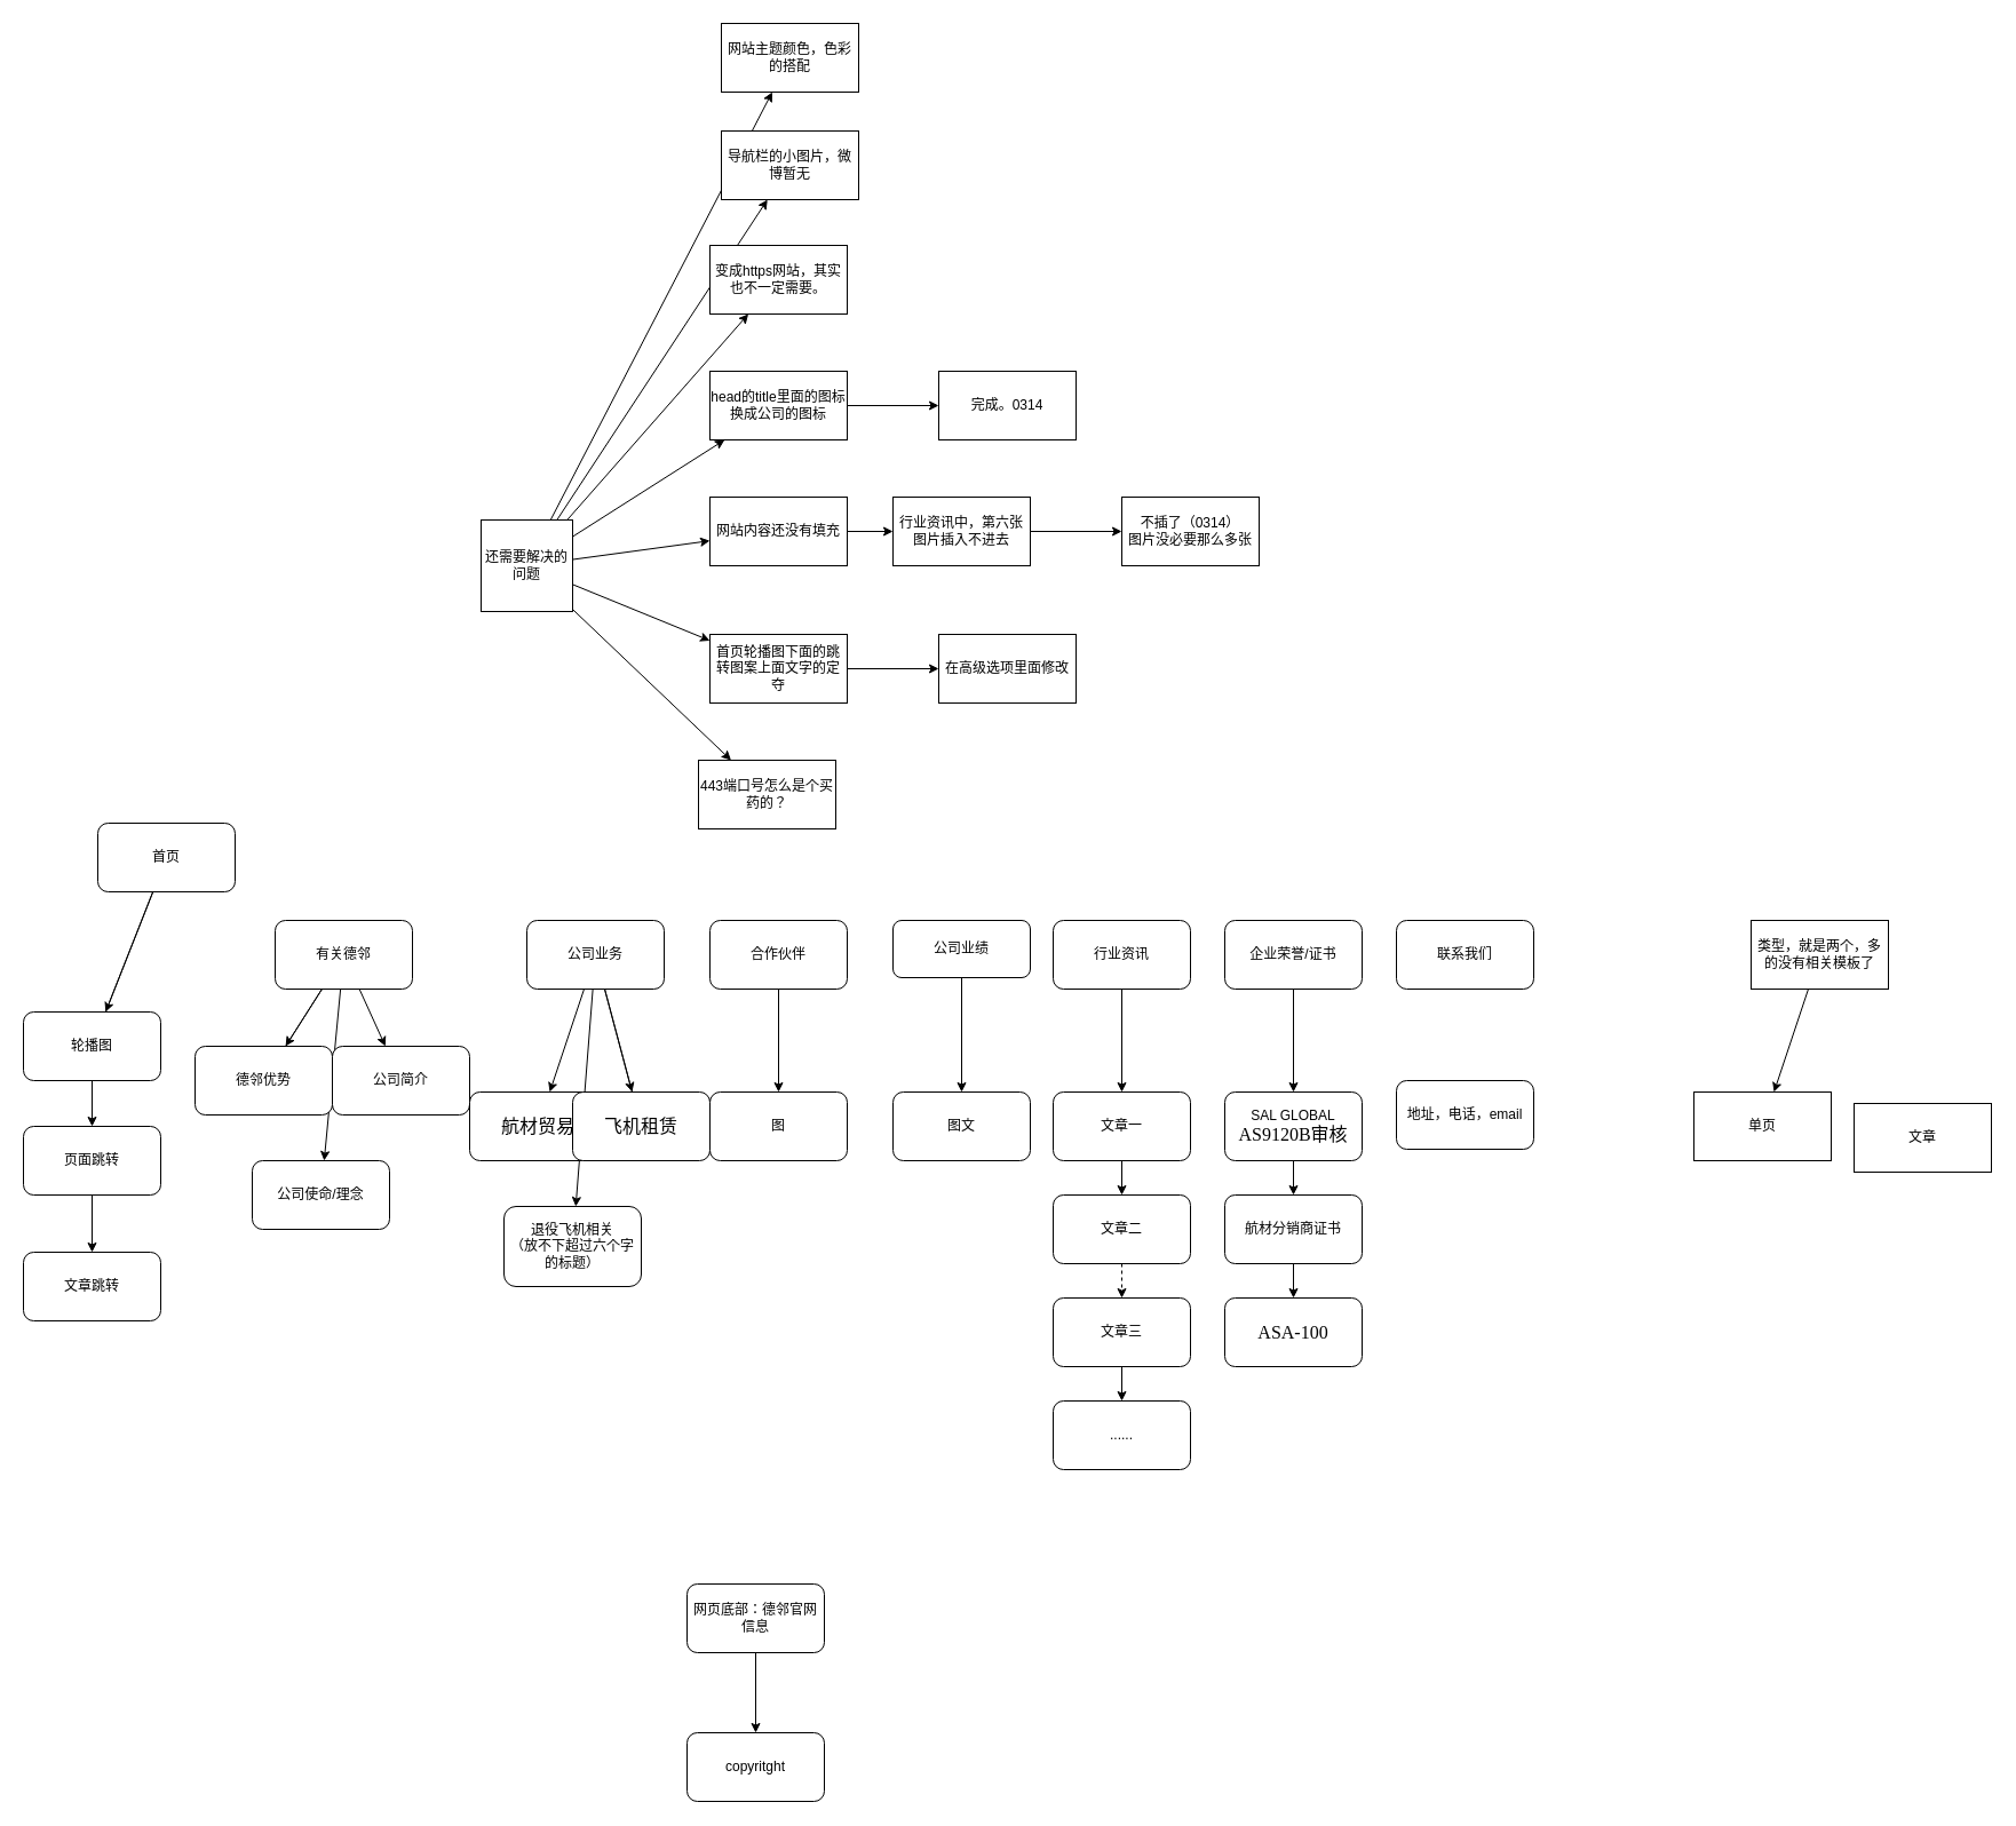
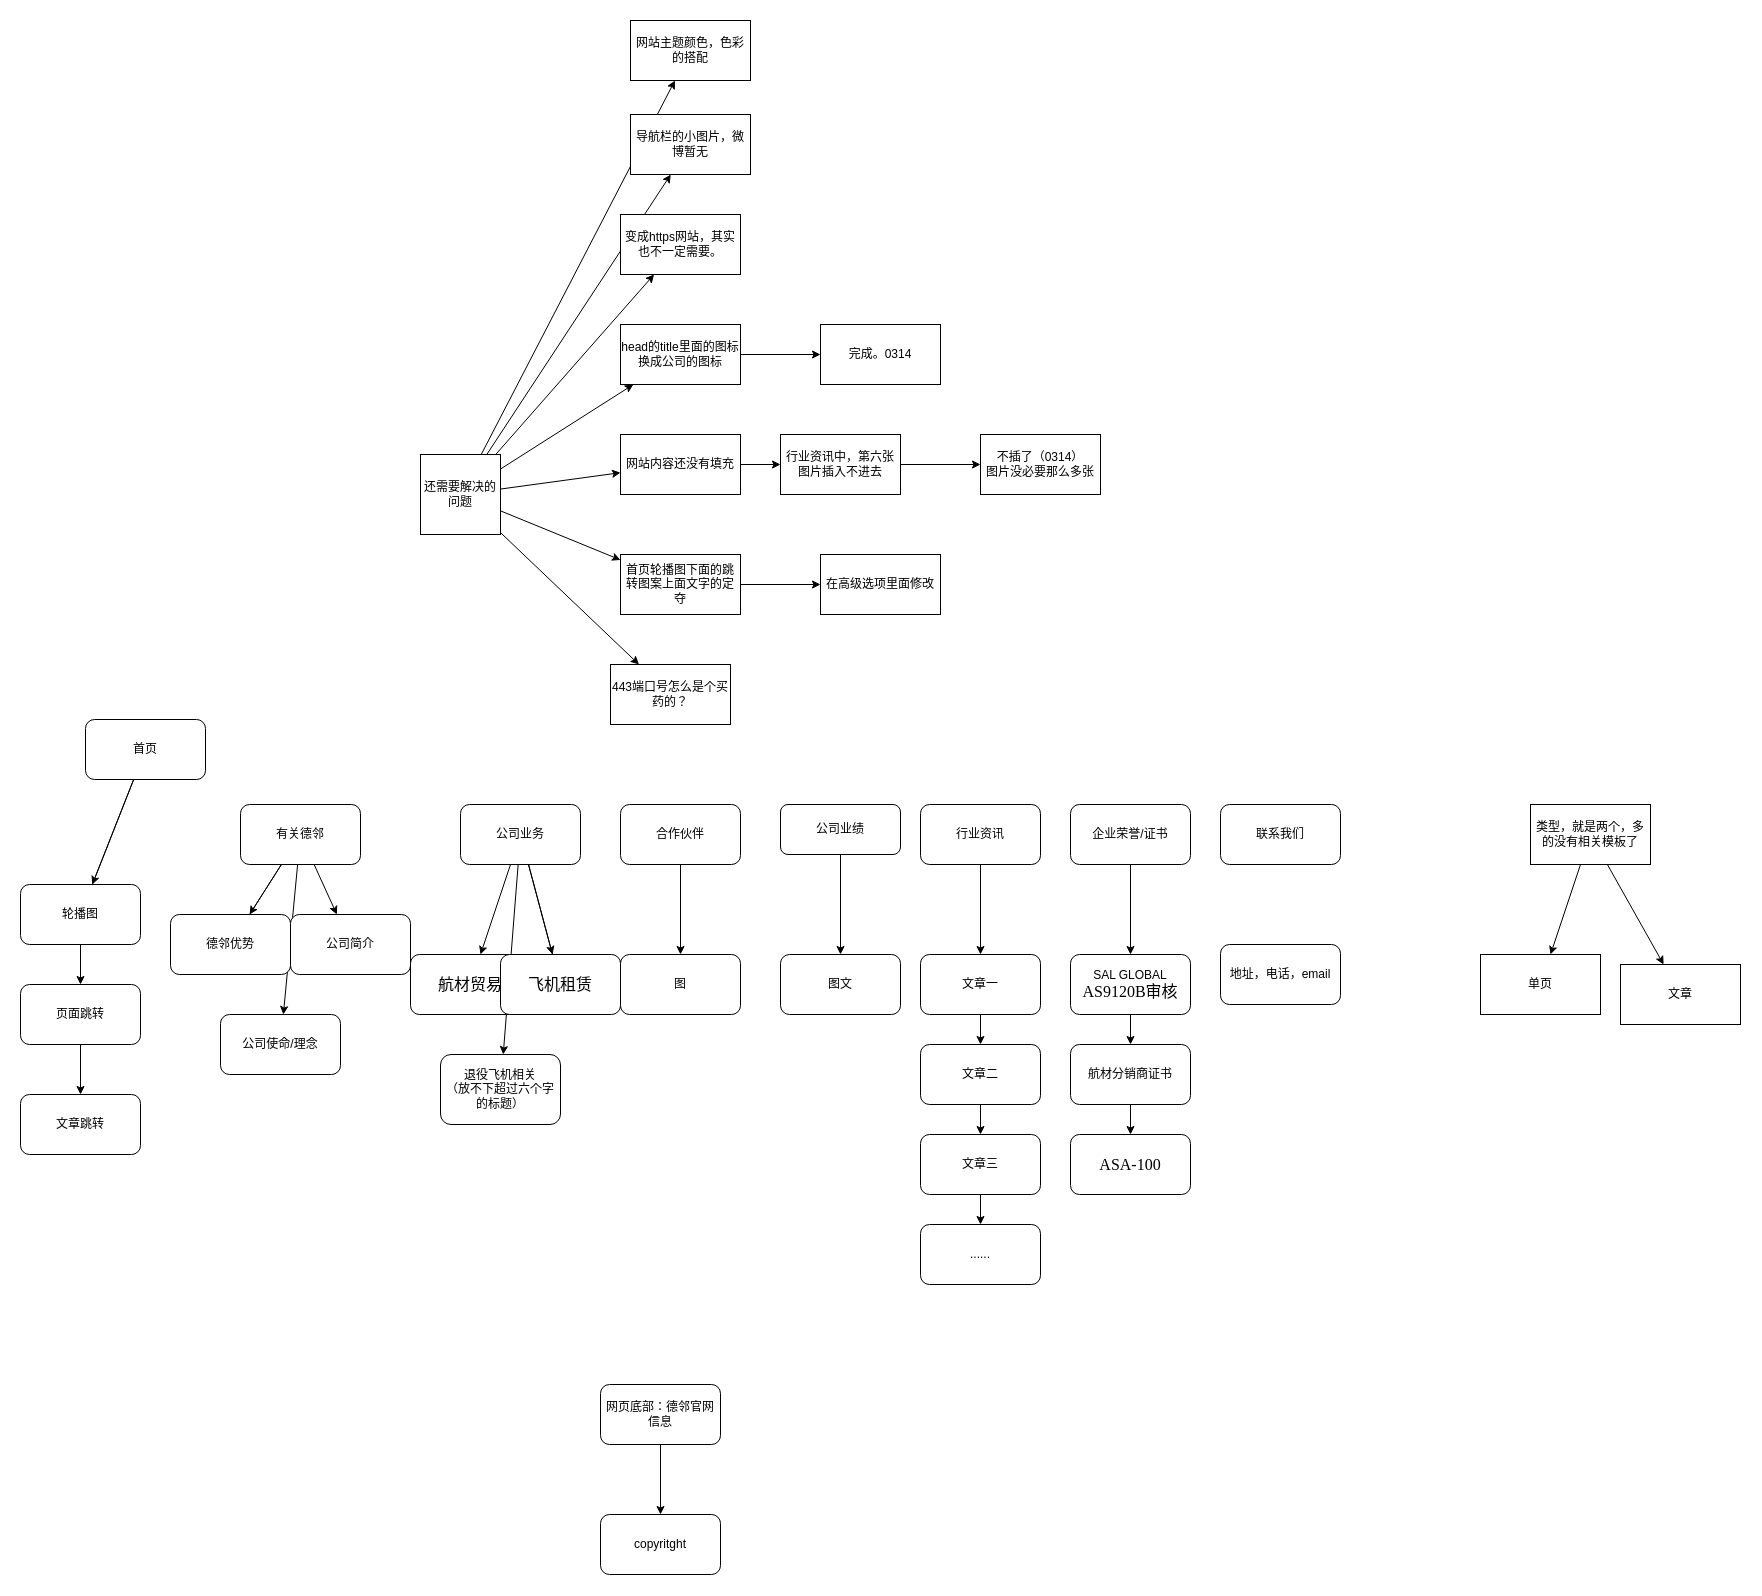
+ <mxCell id="53" value="" style="edgeStyle=none;html=1;" parent="1" source="54" target="56" edge="1"><mxGeometry relative="1" as="geometry" /></mxCell>
- <mxCell id="38" value="" style="edgeStyle=none;html=1;dashed=1;" parent="1" source="39" target="41" edge="1"><mxGeometry relative="1" as="geometry" /></mxCell>
+ <mxCell id="38" value="" style="edgeStyle=none;html=1;" parent="1" source="39" target="41" edge="1"><mxGeometry relative="1" as="geometry" /></mxCell>
